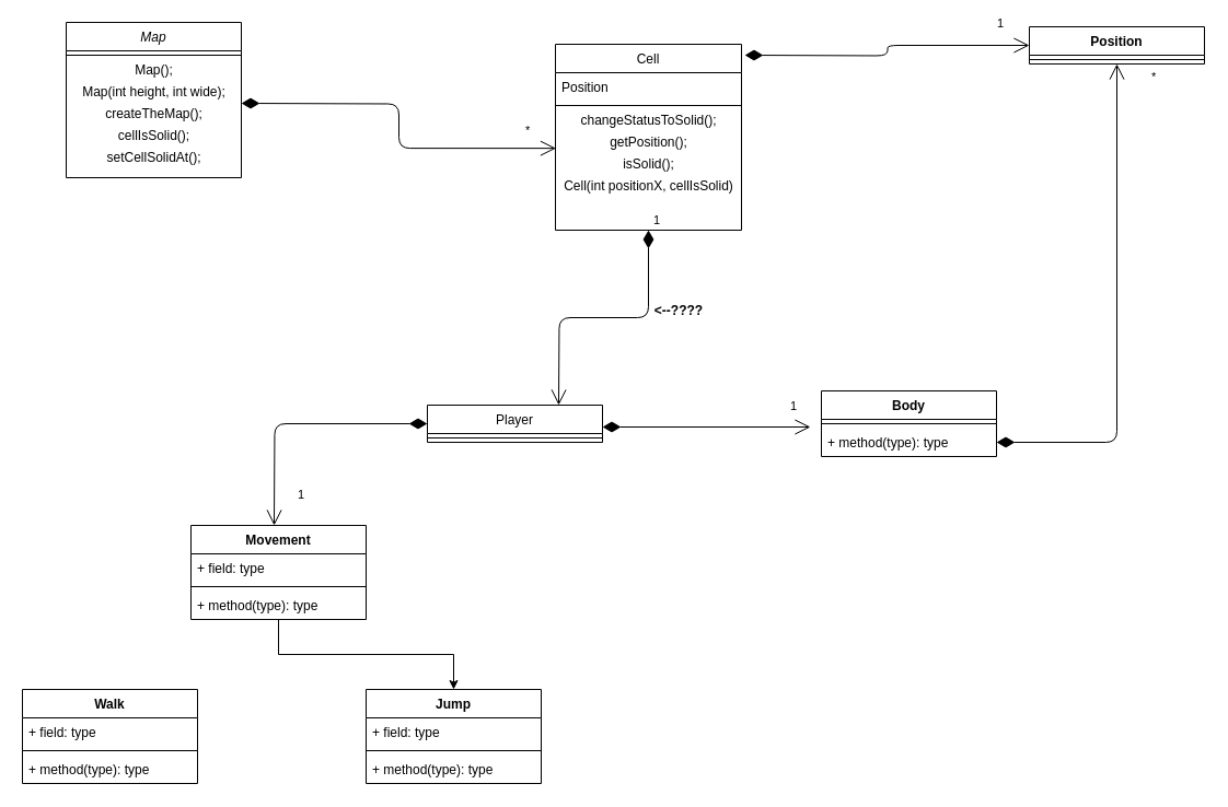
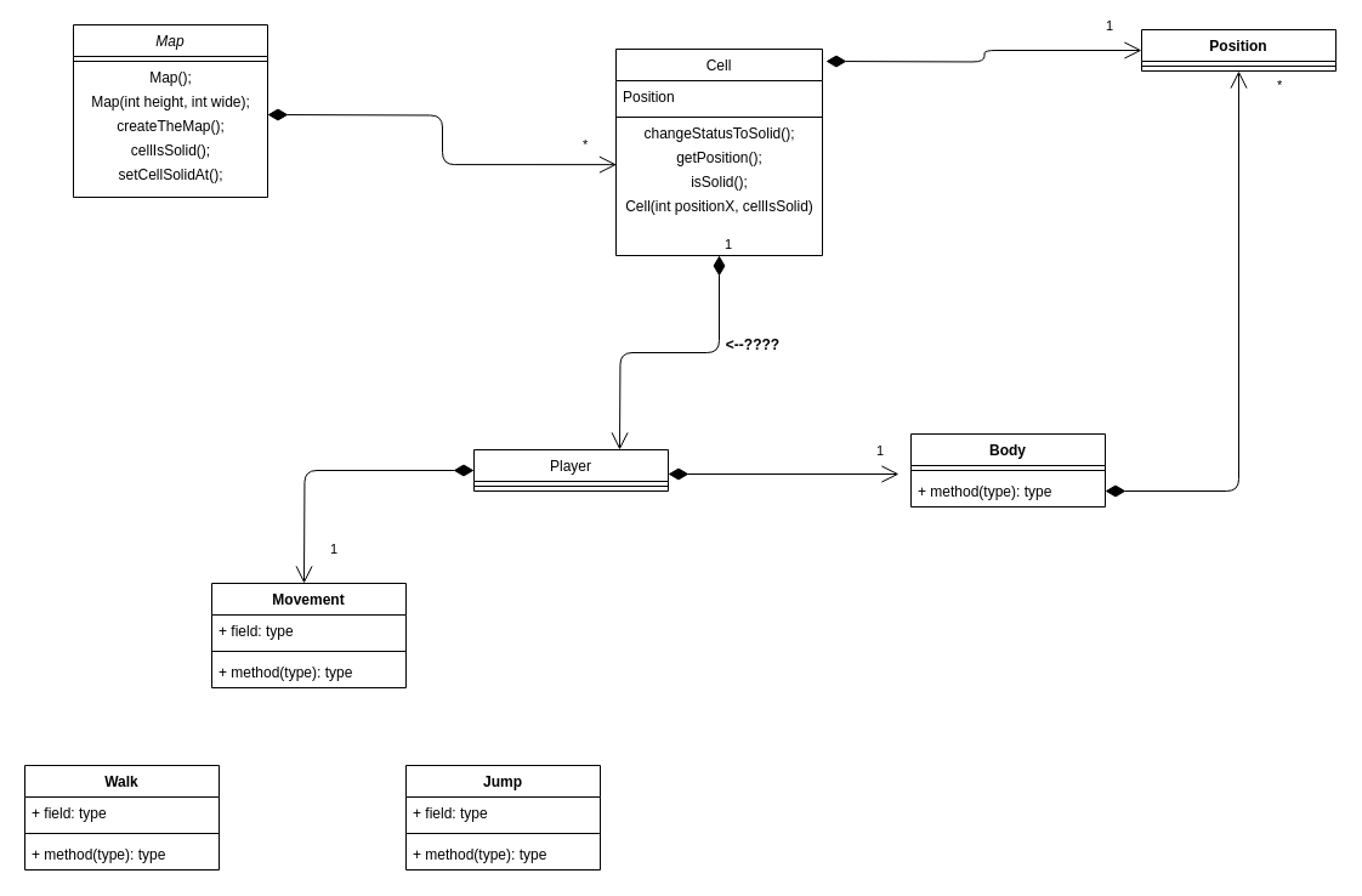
- <mxCell id="22" style="edgeStyle=orthogonalEdgeStyle;rounded=0;orthogonalLoop=1;jettySize=auto;html=1;" parent="1" source="23" target="27" edge="1"><mxGeometry relative="1" as="geometry" /></mxCell>
